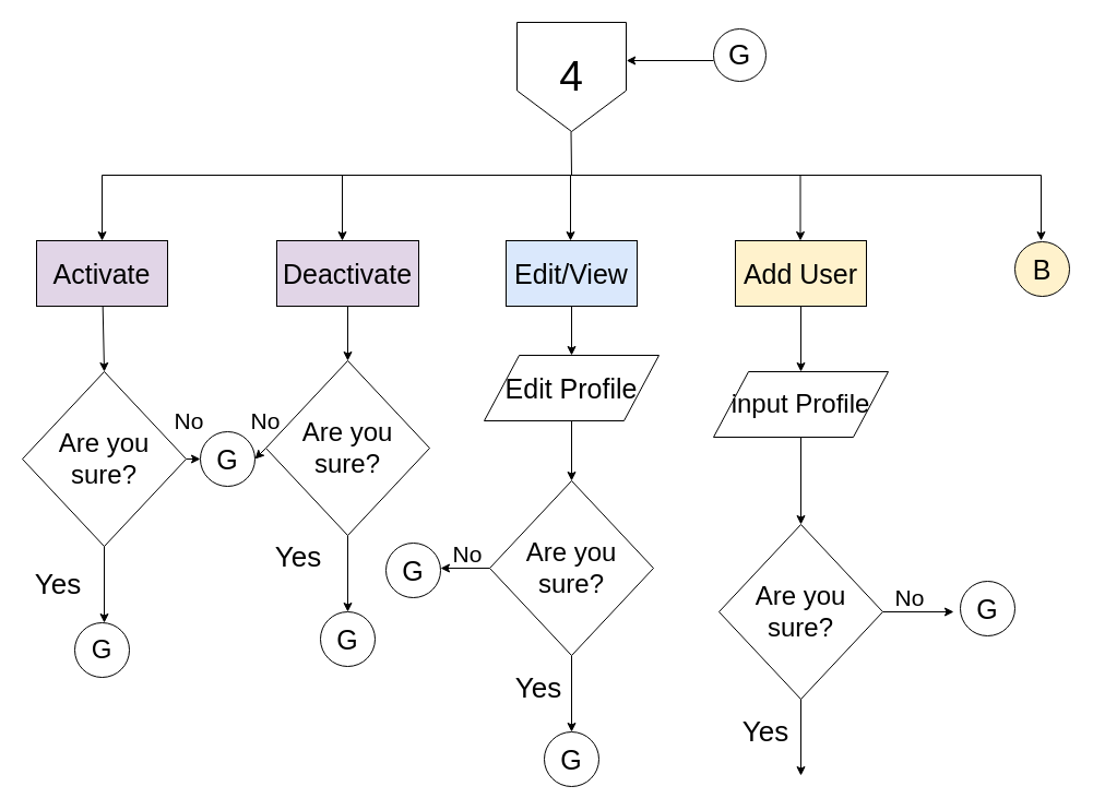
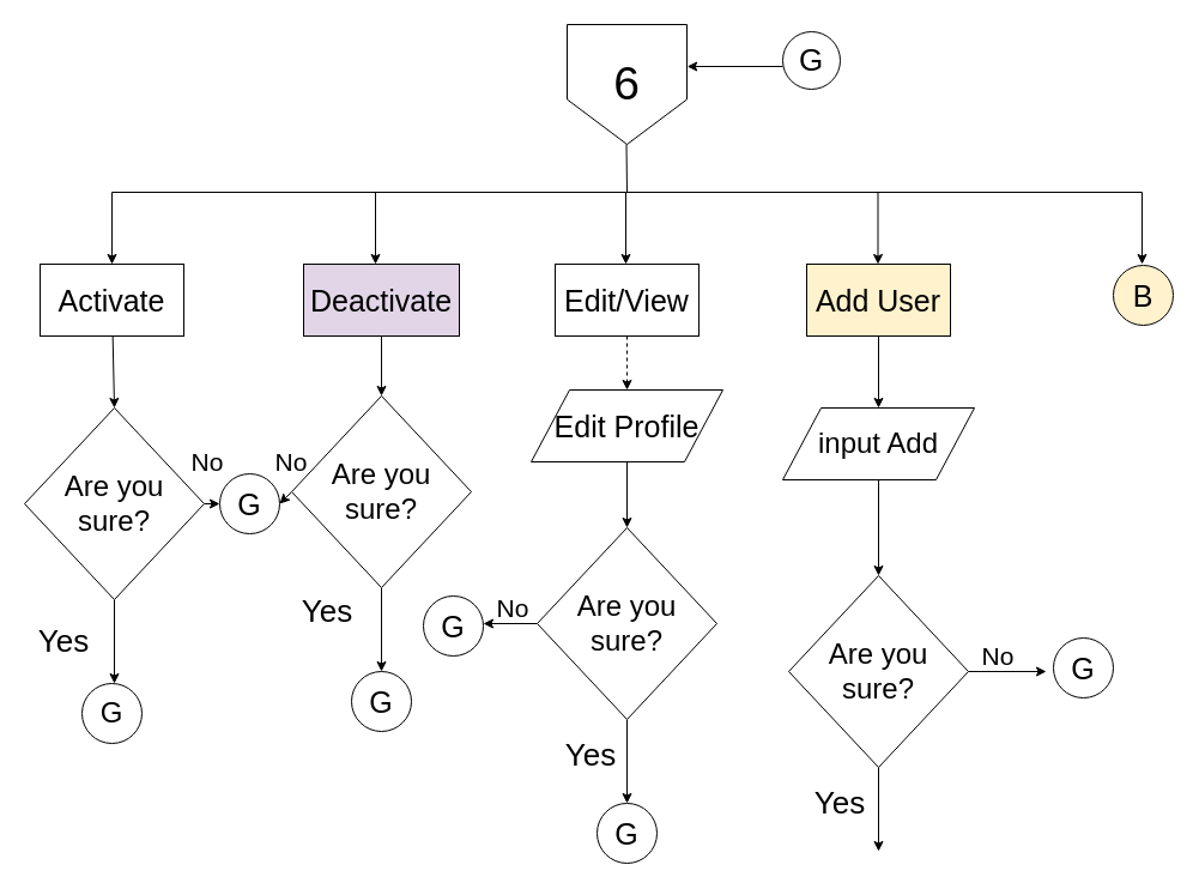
- <mxCell id="2" value="&lt;font style=&quot;font-size: 39px&quot;&gt;4&lt;/font&gt;" style="shape=offPageConnector;whiteSpace=wrap;html=1;" vertex="1" parent="1"><mxGeometry x="473" y="20" width="100" height="100" as="geometry" /></mxCell>
+ <mxCell id="2" value="&lt;font style=&quot;font-size: 39px&quot;&gt;6&lt;/font&gt;" style="shape=offPageConnector;whiteSpace=wrap;html=1;" vertex="1" parent="1"><mxGeometry x="473" y="20" width="100" height="100" as="geometry" /></mxCell>
- <mxCell id="8" value="&lt;font style=&quot;font-size: 25px&quot;&gt;Activate&lt;/font&gt;" style="rounded=0;whiteSpace=wrap;html=1;fillColor=#e1d5e7;" vertex="1" parent="1"><mxGeometry x="33" y="220" width="120" height="60" as="geometry" /></mxCell>
+ <mxCell id="8" value="&lt;font style=&quot;font-size: 25px&quot;&gt;Activate&lt;/font&gt;" style="rounded=0;whiteSpace=wrap;html=1;" vertex="1" parent="1"><mxGeometry x="33" y="220" width="120" height="60" as="geometry" /></mxCell>
- <mxCell id="14" value="&lt;font style=&quot;font-size: 25px&quot;&gt;Edit/View&lt;/font&gt;" style="rounded=0;whiteSpace=wrap;html=1;fillColor=#dae8fc;" vertex="1" parent="1"><mxGeometry x="463" y="220" width="120" height="60" as="geometry" /></mxCell>
+ <mxCell id="14" value="&lt;font style=&quot;font-size: 25px&quot;&gt;Edit/View&lt;/font&gt;" style="rounded=0;whiteSpace=wrap;html=1;" vertex="1" parent="1"><mxGeometry x="463" y="220" width="120" height="60" as="geometry" /></mxCell>
- <mxCell id="13" style="edgeStyle=none;rounded=0;orthogonalLoop=1;jettySize=auto;html=1;strokeColor=#000000;" edge="1" parent="1" source="14" target="36"><mxGeometry relative="1" as="geometry" /></mxCell>
+ <mxCell id="13" style="edgeStyle=none;rounded=0;orthogonalLoop=1;jettySize=auto;html=1;strokeColor=#000000;dashed=1;" edge="1" parent="1" source="14" target="36"><mxGeometry relative="1" as="geometry" /></mxCell>
- <mxCell id="45" value="&lt;font style=&quot;font-size: 24px&quot;&gt;input Profile&lt;br&gt;&lt;/font&gt;" style="shape=parallelogram;perimeter=parallelogramPerimeter;whiteSpace=wrap;html=1;" vertex="1" parent="1"><mxGeometry x="653" y="340" width="160" height="60" as="geometry" /></mxCell>
+ <mxCell id="45" value="&lt;font style=&quot;font-size: 24px&quot;&gt;input Add&lt;br&gt;&lt;/font&gt;" style="shape=parallelogram;perimeter=parallelogramPerimeter;whiteSpace=wrap;html=1;" vertex="1" parent="1"><mxGeometry x="653" y="340" width="160" height="60" as="geometry" /></mxCell>
